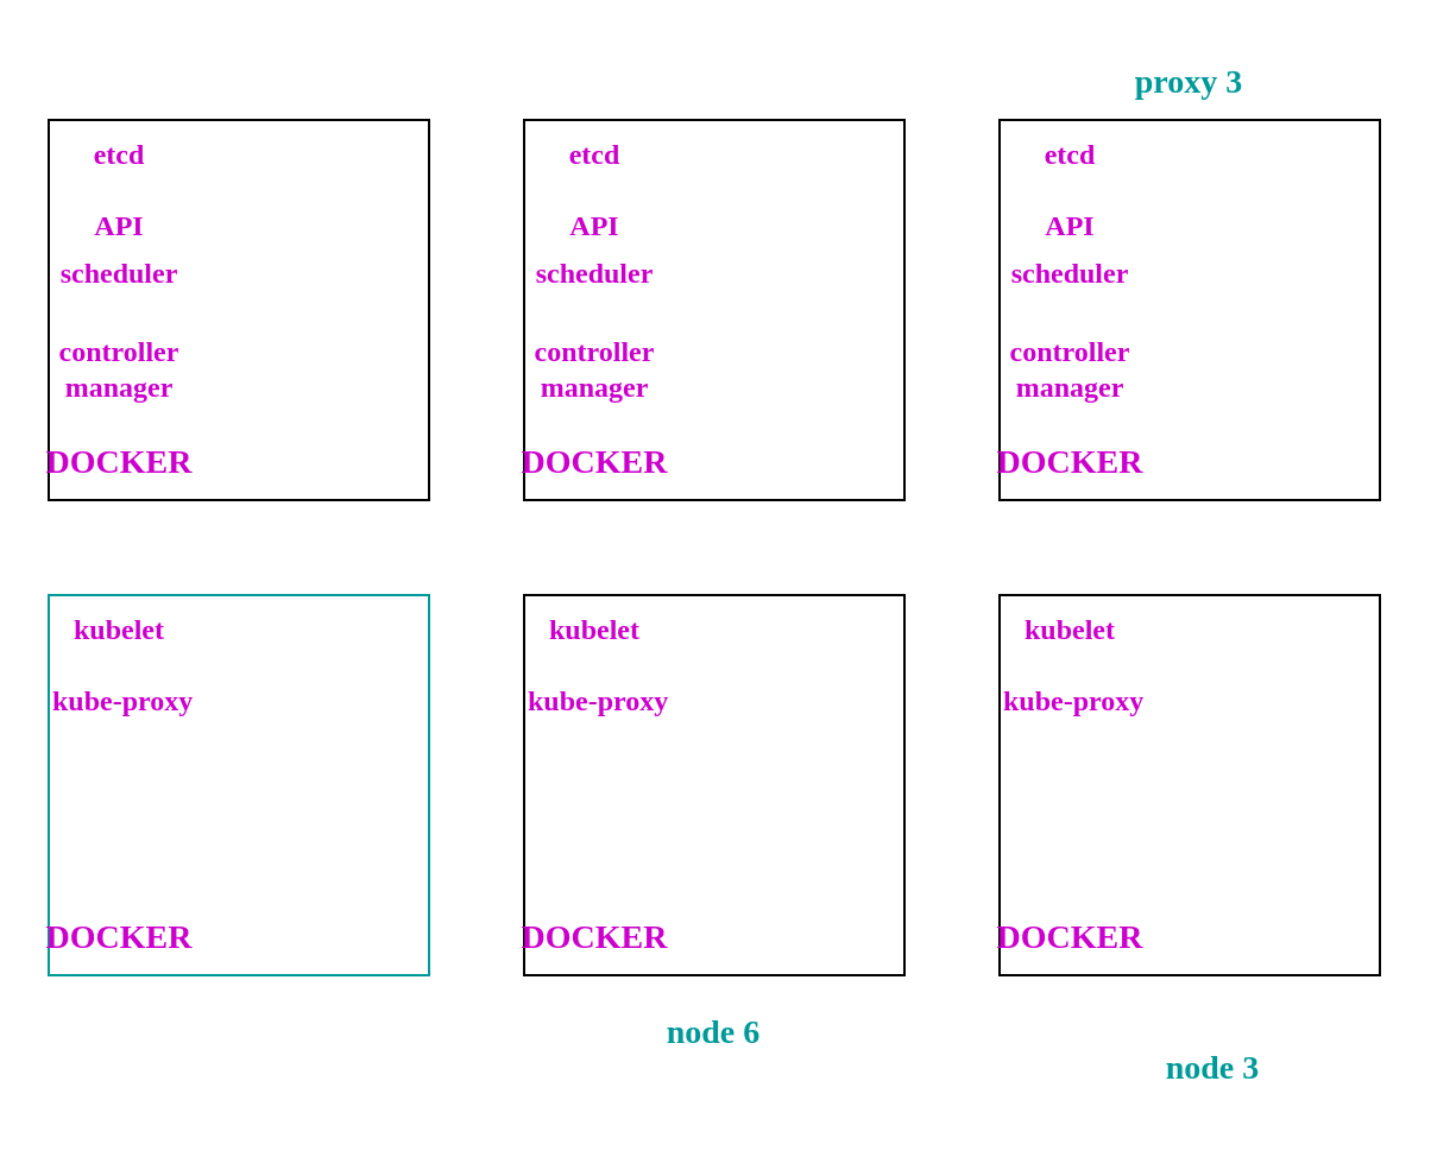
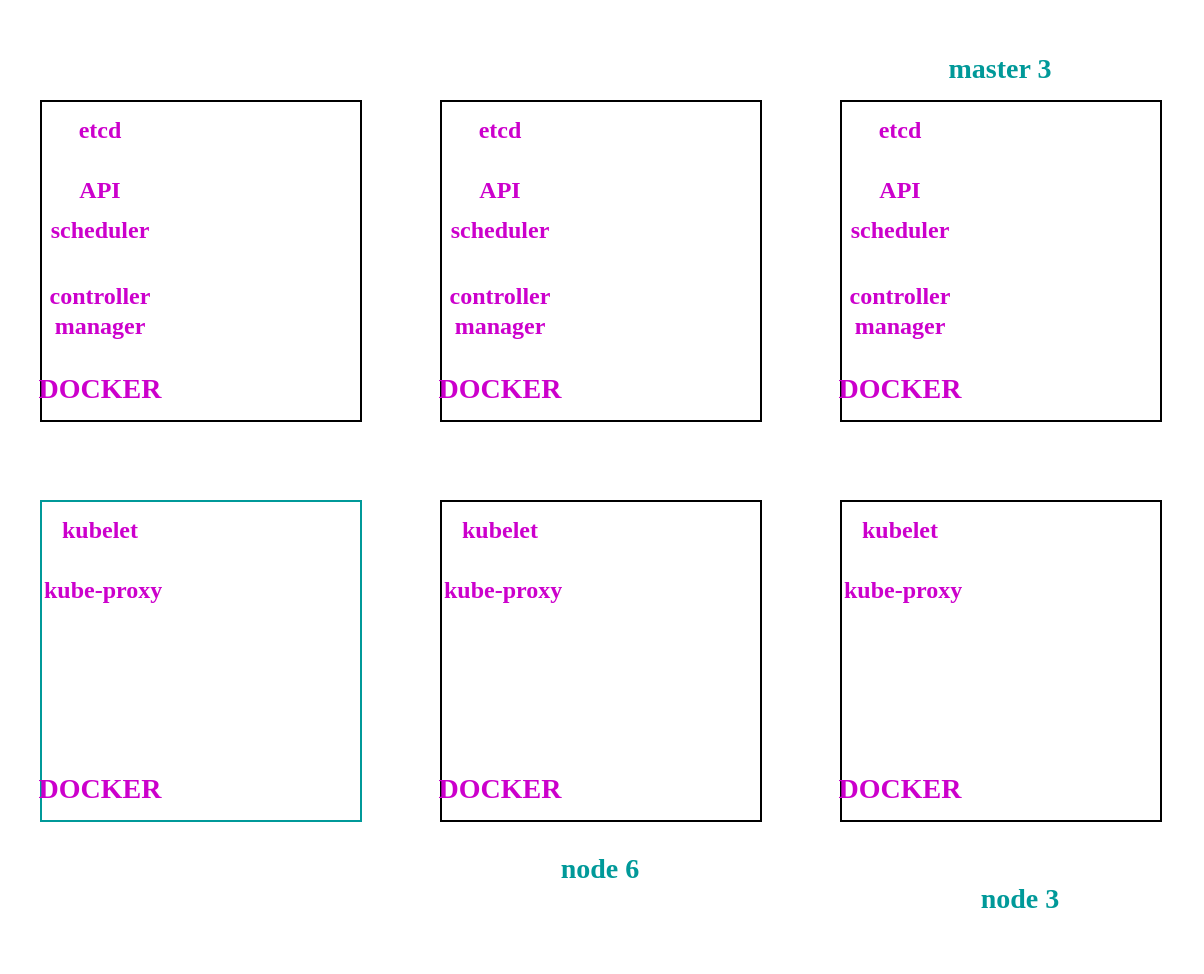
- <mxCell id="10" value="&lt;font face=&quot;Comic Sans MS&quot; color=&quot;#009999&quot; style=&quot;font-size: 14px&quot;&gt;&lt;b&gt;proxy 3&lt;br&gt;&lt;/b&gt;&lt;/font&gt;" style="text;html=1;strokeColor=none;fillColor=none;align=center;verticalAlign=middle;whiteSpace=wrap;rounded=0;fontColor=#CC00CC;" vertex="1" parent="1"><mxGeometry x="430" y="20" width="140" height="30" as="geometry" /></mxCell>
+ <mxCell id="10" value="&lt;font face=&quot;Comic Sans MS&quot; color=&quot;#009999&quot; style=&quot;font-size: 14px&quot;&gt;&lt;b&gt;master 3&lt;br&gt;&lt;/b&gt;&lt;/font&gt;" style="text;html=1;strokeColor=none;fillColor=none;align=center;verticalAlign=middle;whiteSpace=wrap;rounded=0;fontColor=#CC00CC;" vertex="1" parent="1"><mxGeometry x="430" y="20" width="140" height="30" as="geometry" /></mxCell>
